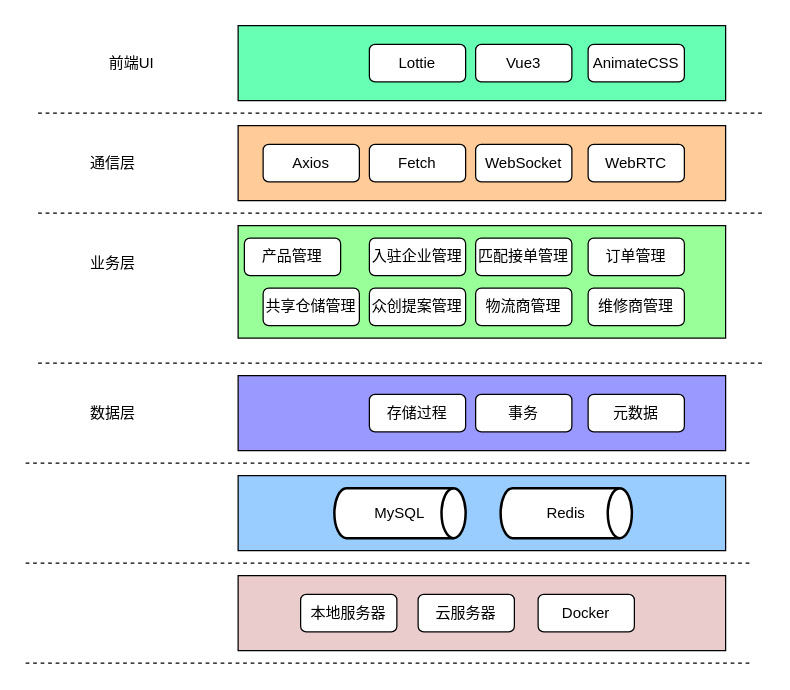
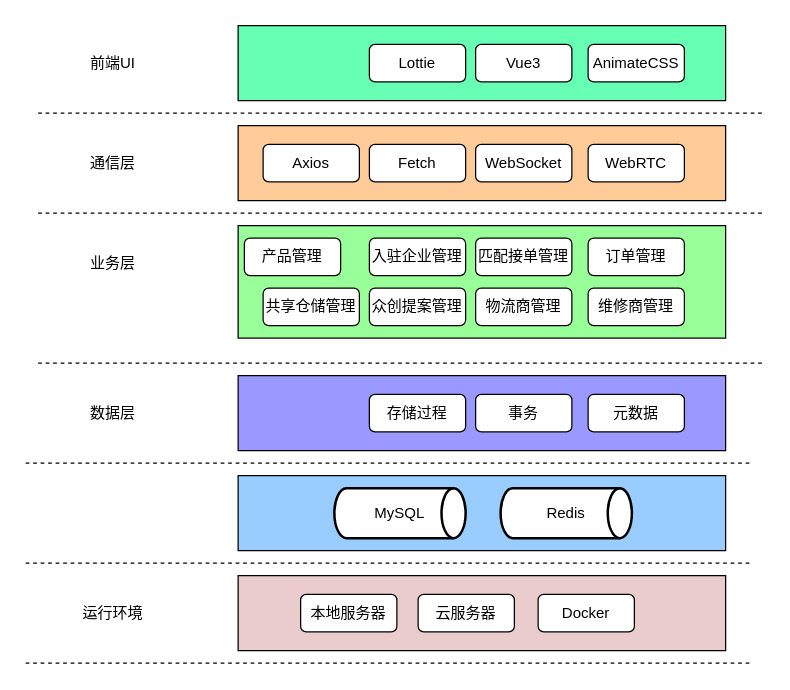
- <mxCell id="14" value="前端UI" style="text;html=1;align=center;verticalAlign=middle;whiteSpace=wrap;rounded=0;" vertex="1" parent="1"><mxGeometry x="75" y="35" width="60" height="30" as="geometry" /></mxCell>
+ <mxCell id="14" value="前端UI" style="text;html=1;align=center;verticalAlign=middle;whiteSpace=wrap;rounded=0;" vertex="1" parent="1"><mxGeometry x="60" y="35" width="60" height="30" as="geometry" /></mxCell>
+ <mxCell id="20" value="运行环境" style="text;html=1;align=center;verticalAlign=middle;whiteSpace=wrap;rounded=0;" vertex="1" parent="1"><mxGeometry x="60" y="475" width="60" height="30" as="geometry" /></mxCell>
